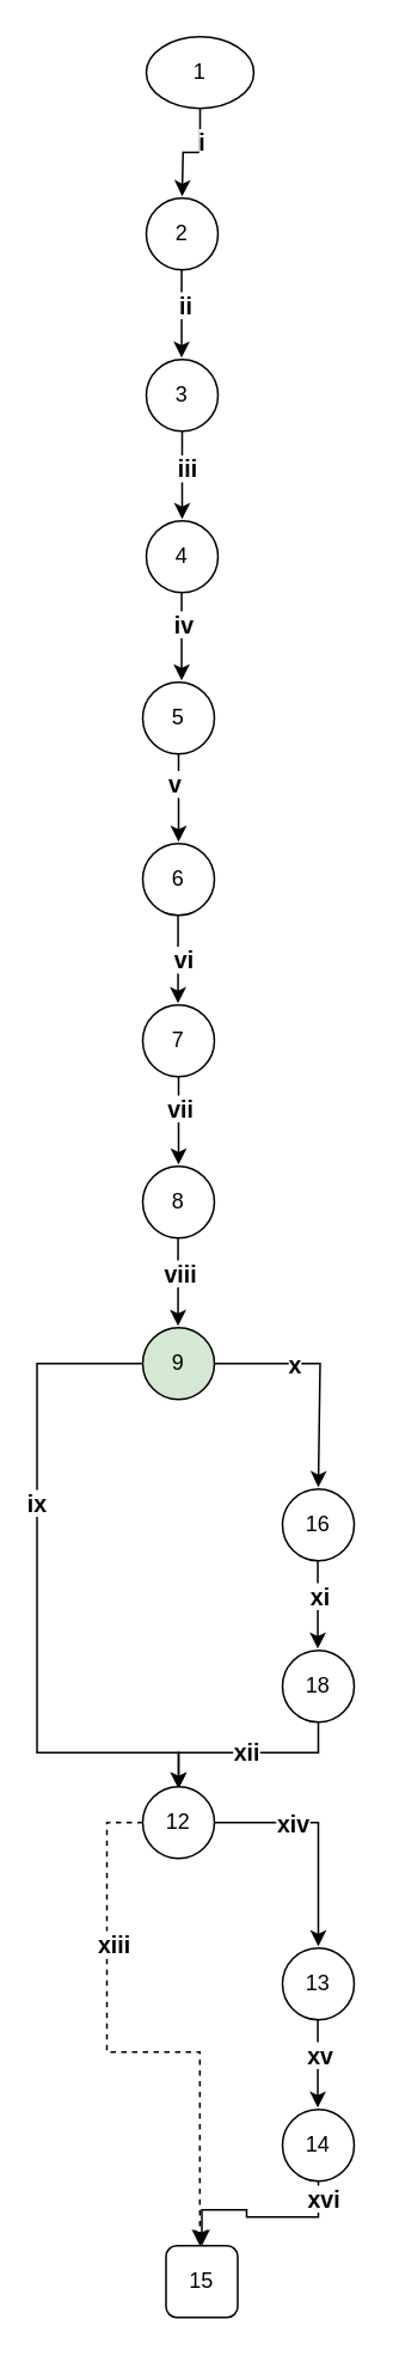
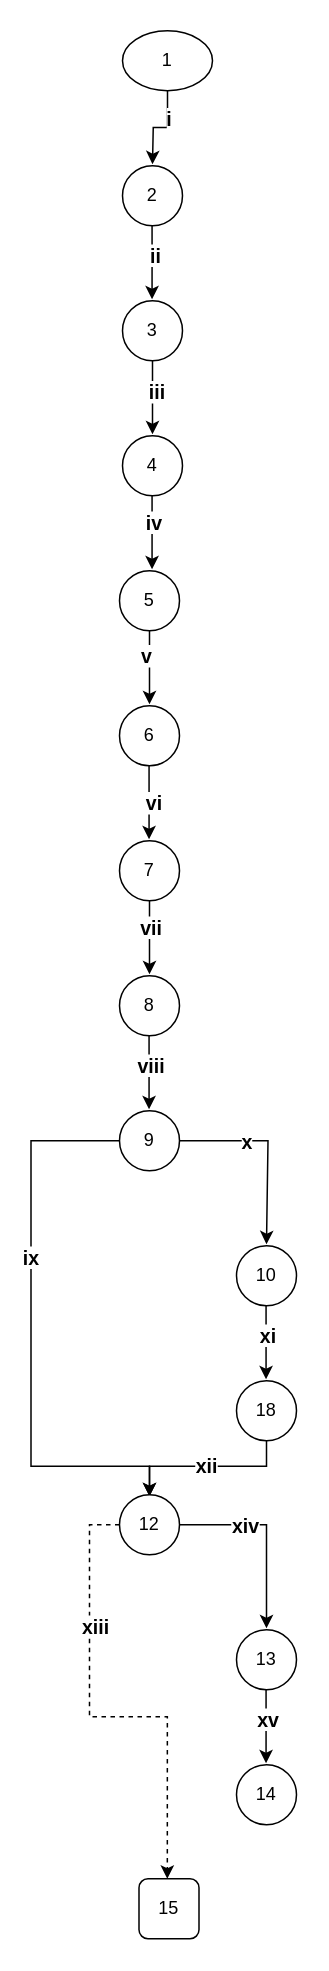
- <mxCell id="26" value="9" style="ellipse;whiteSpace=wrap;html=1;aspect=fixed;fillColor=#d5e8d4;" vertex="1" parent="1"><mxGeometry x="79" y="740" width="40" height="40" as="geometry" /></mxCell>
+ <mxCell id="26" value="9" style="ellipse;whiteSpace=wrap;html=1;aspect=fixed;" vertex="1" parent="1"><mxGeometry x="79" y="740" width="40" height="40" as="geometry" /></mxCell>
- <mxCell id="31" value="16" style="ellipse;whiteSpace=wrap;html=1;aspect=fixed;" vertex="1" parent="1"><mxGeometry x="157" y="830" width="40" height="40" as="geometry" /></mxCell>
+ <mxCell id="31" value="10" style="ellipse;whiteSpace=wrap;html=1;aspect=fixed;" vertex="1" parent="1"><mxGeometry x="157" y="830" width="40" height="40" as="geometry" /></mxCell>
- <mxCell id="42" style="edgeStyle=orthogonalEdgeStyle;rounded=0;orthogonalLoop=1;jettySize=auto;html=1;exitX=0.5;exitY=1;exitDx=0;exitDy=0;" edge="1" parent="1" source="44" target="45"><mxGeometry relative="1" as="geometry" /></mxCell>
- <mxCell id="43" value="&lt;b&gt;&lt;font style=&quot;font-size: 13px;&quot;&gt;xvi&lt;/font&gt;&lt;/b&gt;" style="edgeLabel;html=1;align=center;verticalAlign=middle;resizable=0;points=[];" vertex="1" connectable="0" parent="42"><mxGeometry x="-0.813" y="3" relative="1" as="geometry"><mxPoint as="offset" /></mxGeometry></mxCell>
